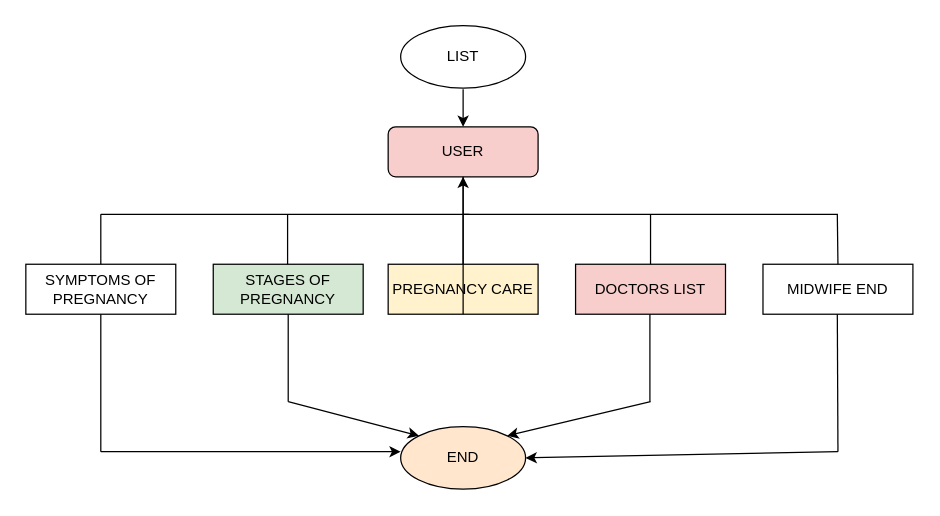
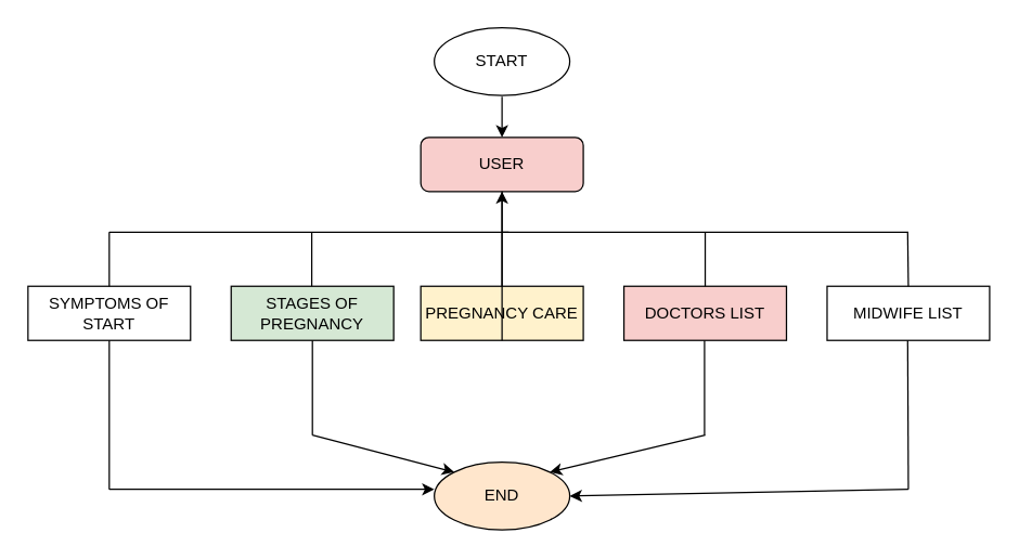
- <mxCell id="4" value="LIST" style="ellipse;whiteSpace=wrap;html=1;" vertex="1" parent="1"><mxGeometry x="320" y="20" width="100" height="50" as="geometry" /></mxCell>
+ <mxCell id="4" value="START" style="ellipse;whiteSpace=wrap;html=1;" vertex="1" parent="1"><mxGeometry x="320" y="20" width="100" height="50" as="geometry" /></mxCell>
- <mxCell id="5" value="SYMPTOMS OF PREGNANCY" style="rounded=0;whiteSpace=wrap;html=1;" vertex="1" parent="1"><mxGeometry x="20" y="211" width="120" height="40" as="geometry" /></mxCell>
+ <mxCell id="5" value="SYMPTOMS OF START" style="rounded=0;whiteSpace=wrap;html=1;" vertex="1" parent="1"><mxGeometry x="20" y="211" width="120" height="40" as="geometry" /></mxCell>
- <mxCell id="6" value="MIDWIFE END" style="rounded=0;whiteSpace=wrap;html=1;" vertex="1" parent="1"><mxGeometry x="610" y="211" width="120" height="40" as="geometry" /></mxCell>
+ <mxCell id="6" value="MIDWIFE LIST" style="rounded=0;whiteSpace=wrap;html=1;" vertex="1" parent="1"><mxGeometry x="610" y="211" width="120" height="40" as="geometry" /></mxCell>
